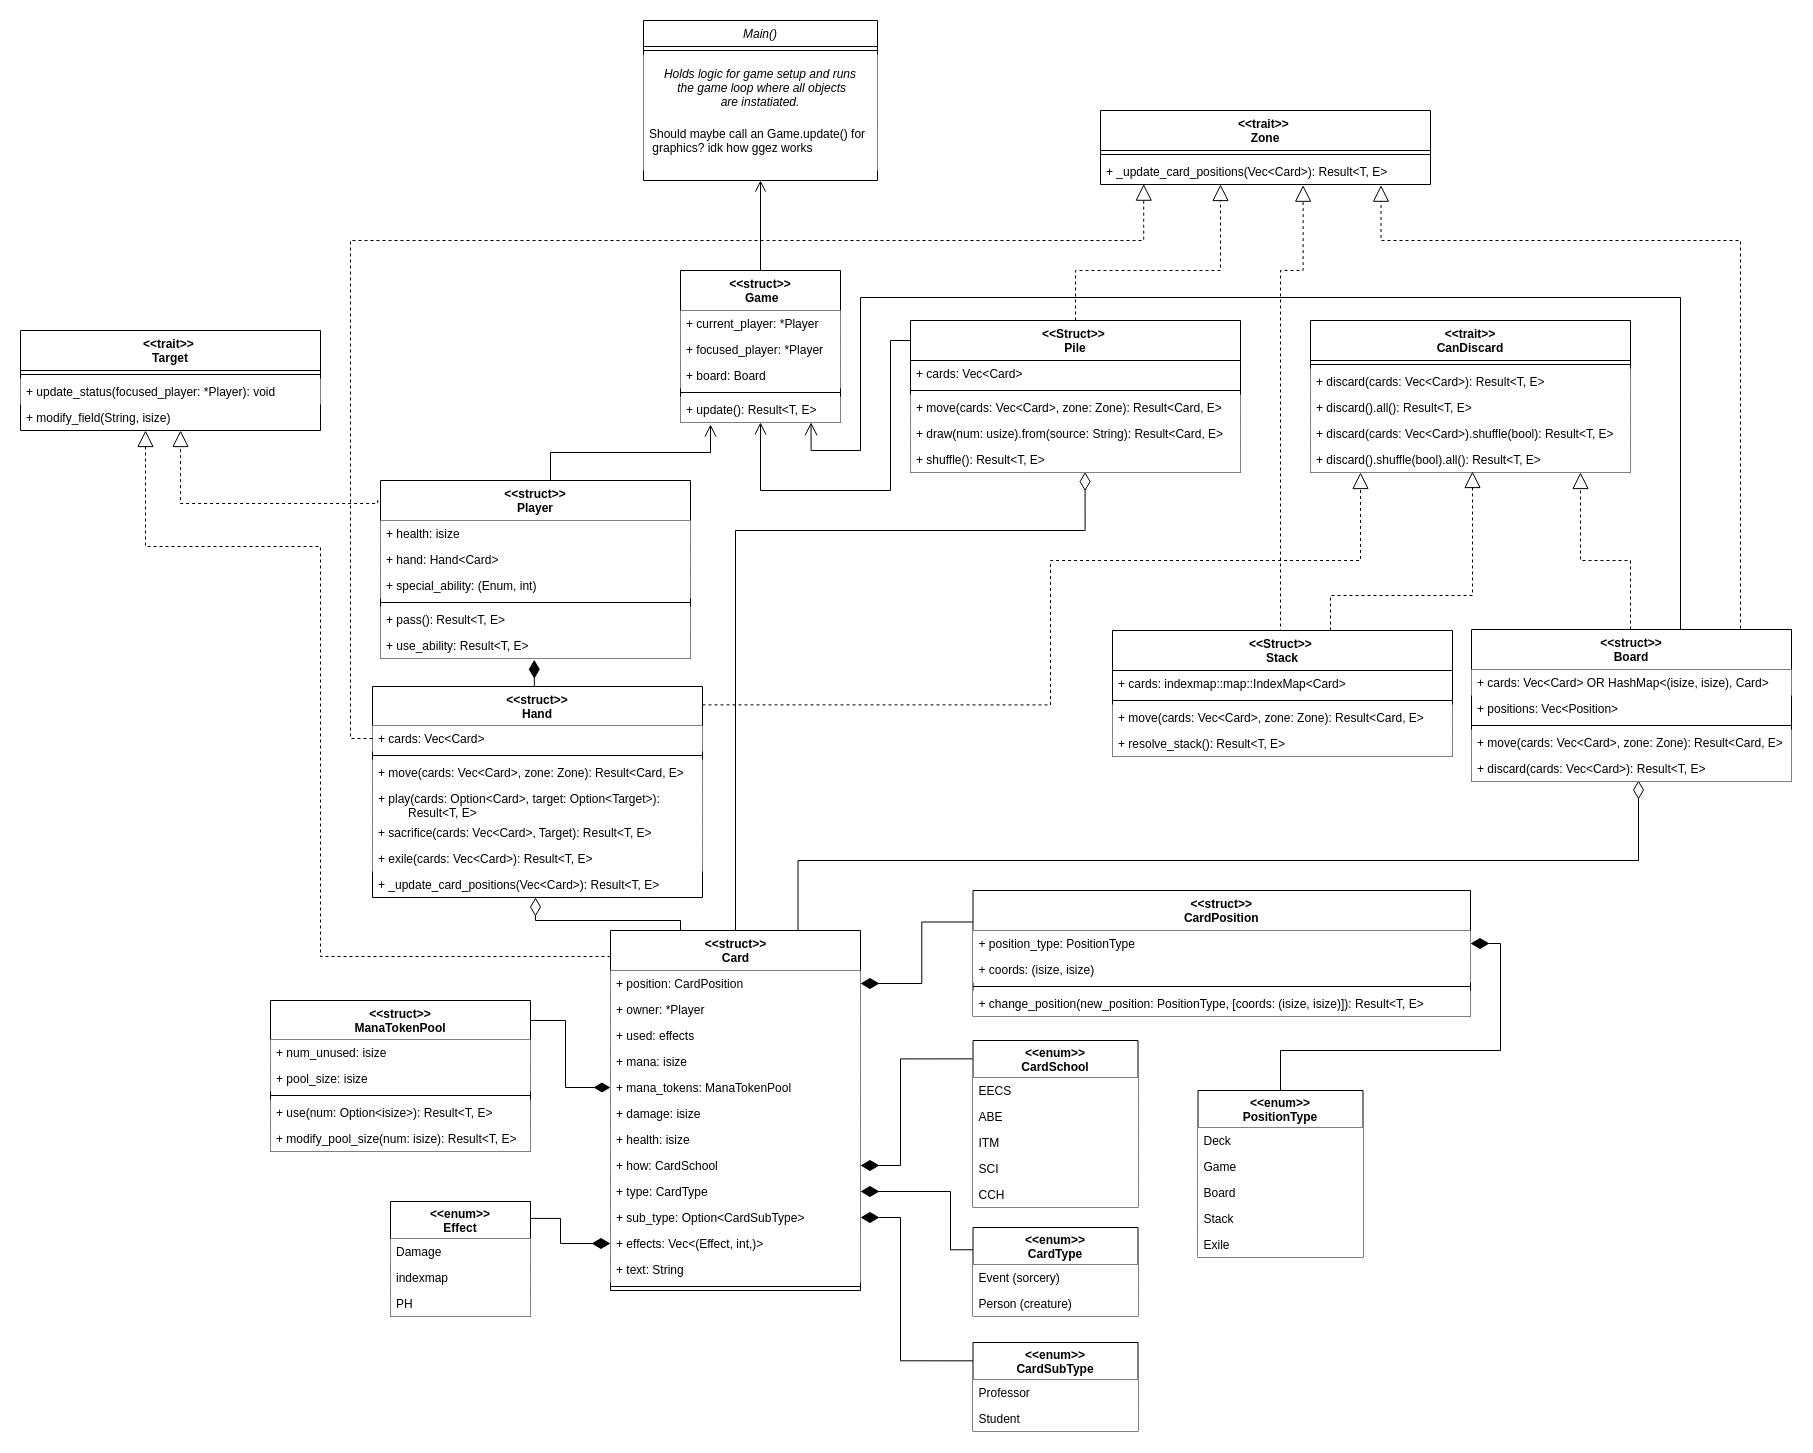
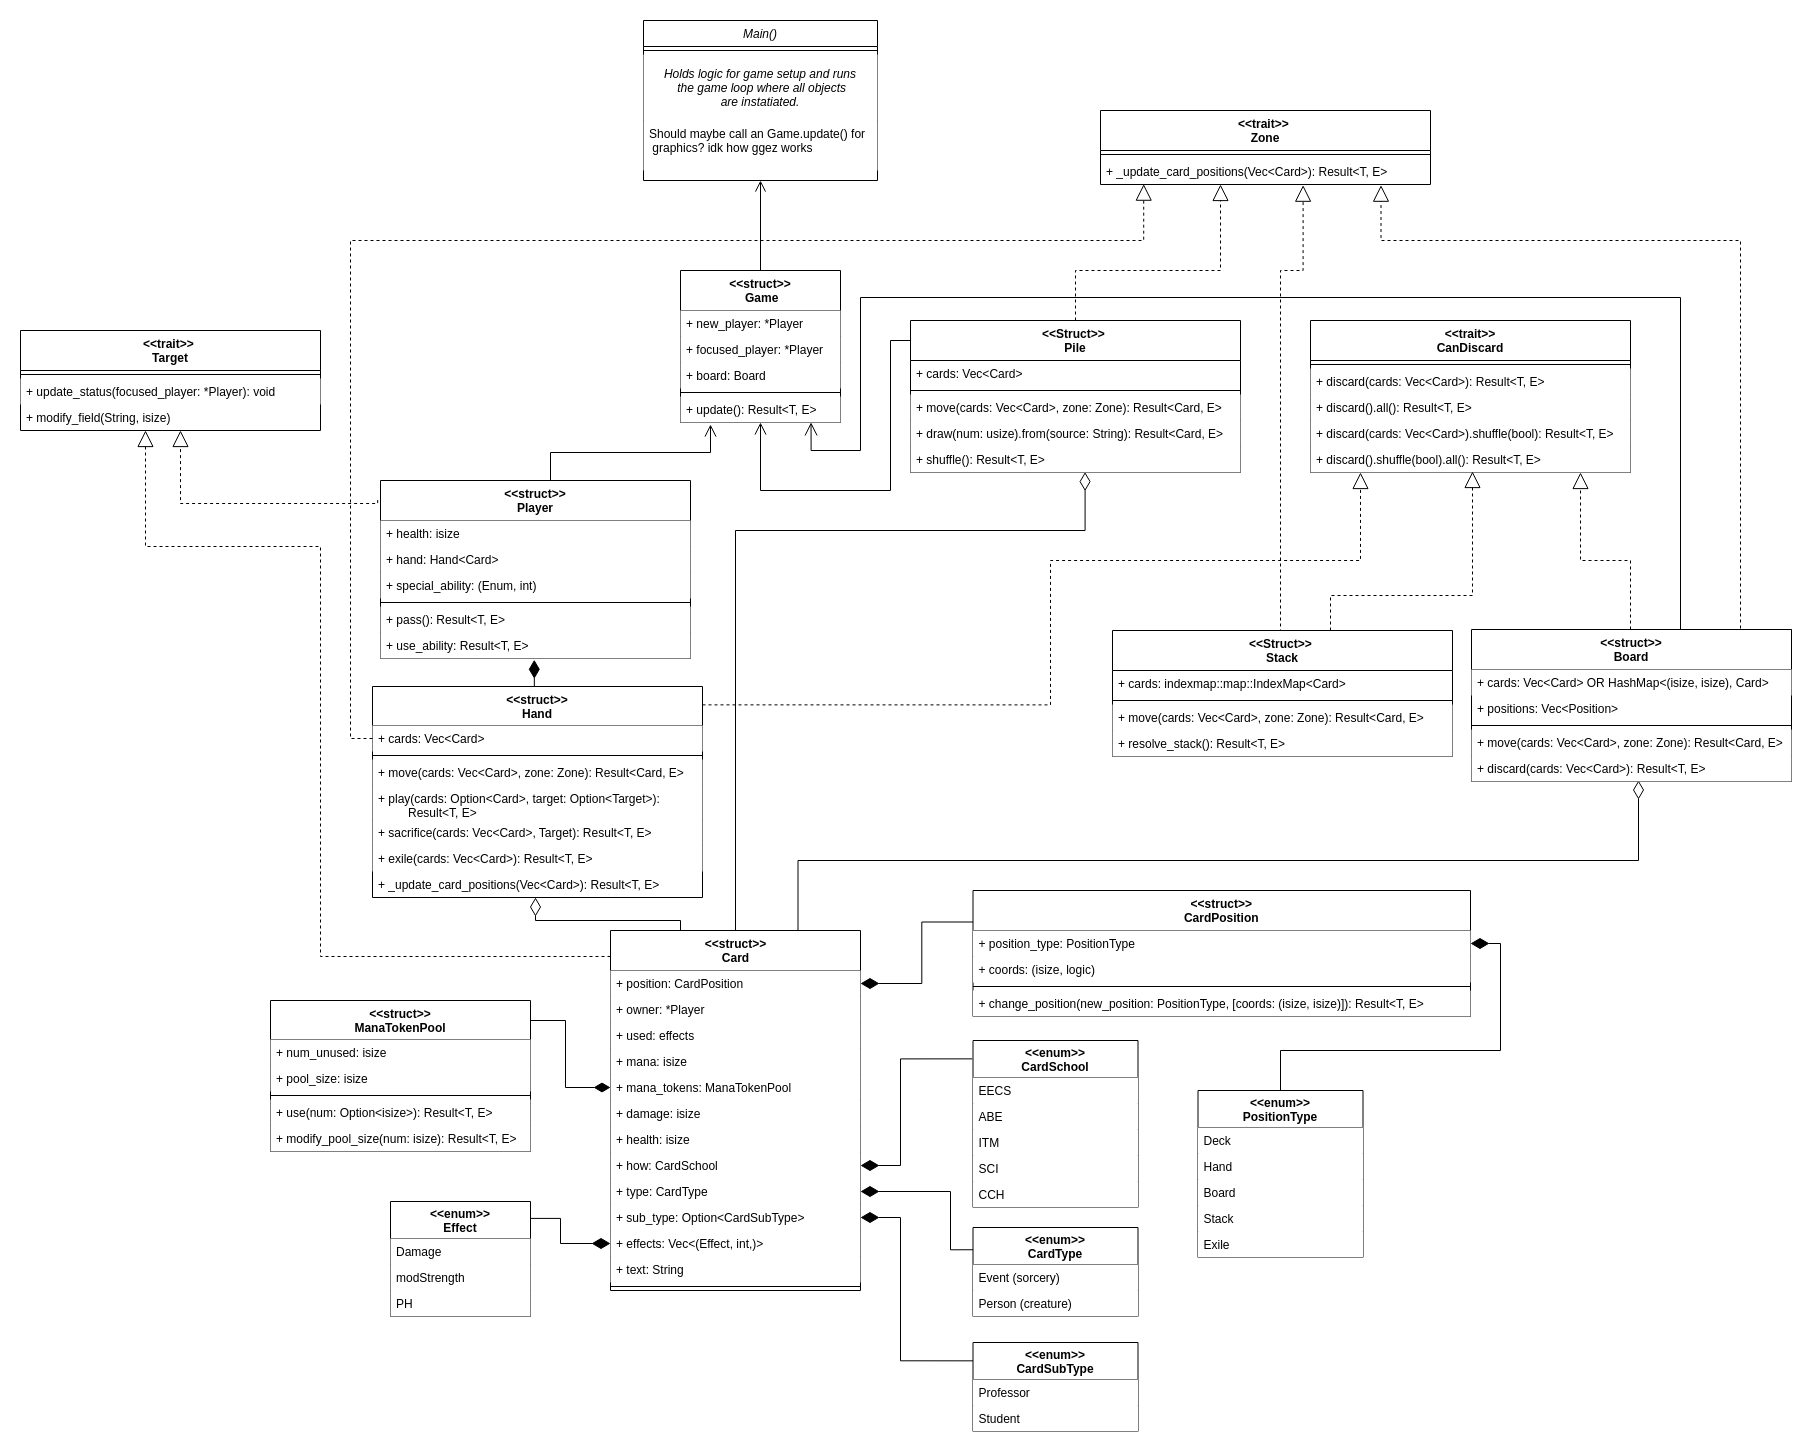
- <mxCell id="44" value="+ current_player: *Player" style="text;strokeColor=none;align=left;verticalAlign=top;spacingLeft=4;spacingRight=4;overflow=hidden;rotatable=0;points=[[0,0.5],[1,0.5]];portConstraint=eastwest;fillColor=#ffffff;" parent="43" vertex="1"><mxGeometry y="40" width="160" height="26" as="geometry" /></mxCell>
+ <mxCell id="44" value="+ new_player: *Player" style="text;strokeColor=none;align=left;verticalAlign=top;spacingLeft=4;spacingRight=4;overflow=hidden;rotatable=0;points=[[0,0.5],[1,0.5]];portConstraint=eastwest;fillColor=#ffffff;" parent="43" vertex="1"><mxGeometry y="40" width="160" height="26" as="geometry" /></mxCell>
- <mxCell id="101" value="+ coords: (isize, isize)" style="text;strokeColor=none;align=left;verticalAlign=top;spacingLeft=4;spacingRight=4;overflow=hidden;rotatable=0;points=[[0,0.5],[1,0.5]];portConstraint=eastwest;fillColor=#ffffff;" parent="99" vertex="1"><mxGeometry y="66" width="497.5" height="26" as="geometry" /></mxCell>
+ <mxCell id="101" value="+ coords: (isize, logic)" style="text;strokeColor=none;align=left;verticalAlign=top;spacingLeft=4;spacingRight=4;overflow=hidden;rotatable=0;points=[[0,0.5],[1,0.5]];portConstraint=eastwest;fillColor=#ffffff;" parent="99" vertex="1"><mxGeometry y="66" width="497.5" height="26" as="geometry" /></mxCell>
- <mxCell id="107" value="Game" style="text;strokeColor=none;align=left;verticalAlign=top;spacingLeft=4;spacingRight=4;overflow=hidden;rotatable=0;points=[[0,0.5],[1,0.5]];portConstraint=eastwest;fillColor=#ffffff;" parent="105" vertex="1"><mxGeometry y="63" width="165" height="26" as="geometry" /></mxCell>
+ <mxCell id="107" value="Hand" style="text;strokeColor=none;align=left;verticalAlign=top;spacingLeft=4;spacingRight=4;overflow=hidden;rotatable=0;points=[[0,0.5],[1,0.5]];portConstraint=eastwest;fillColor=#ffffff;" parent="105" vertex="1"><mxGeometry y="63" width="165" height="26" as="geometry" /></mxCell>
- <mxCell id="51" value="indexmap&#10;" style="text;strokeColor=none;align=left;verticalAlign=top;spacingLeft=4;spacingRight=4;overflow=hidden;rotatable=0;points=[[0,0.5],[1,0.5]];portConstraint=eastwest;fillColor=#ffffff;" parent="49" vertex="1"><mxGeometry y="63" width="140" height="26" as="geometry" /></mxCell>
+ <mxCell id="51" value="modStrength&#10;" style="text;strokeColor=none;align=left;verticalAlign=top;spacingLeft=4;spacingRight=4;overflow=hidden;rotatable=0;points=[[0,0.5],[1,0.5]];portConstraint=eastwest;fillColor=#ffffff;" parent="49" vertex="1"><mxGeometry y="63" width="140" height="26" as="geometry" /></mxCell>
